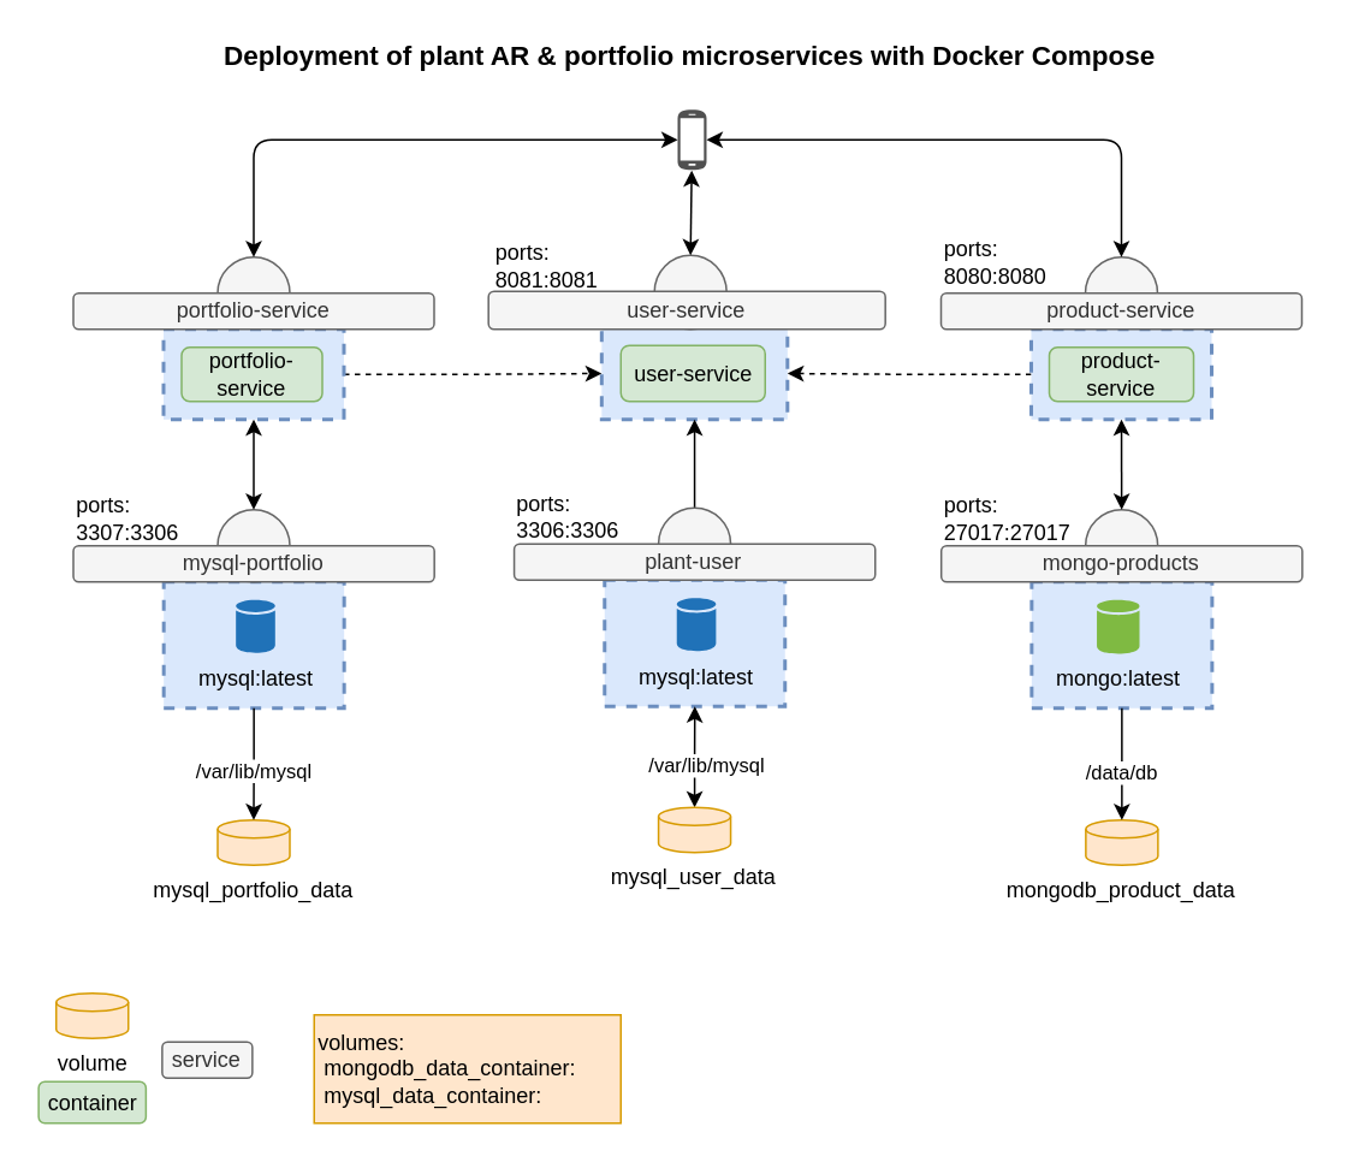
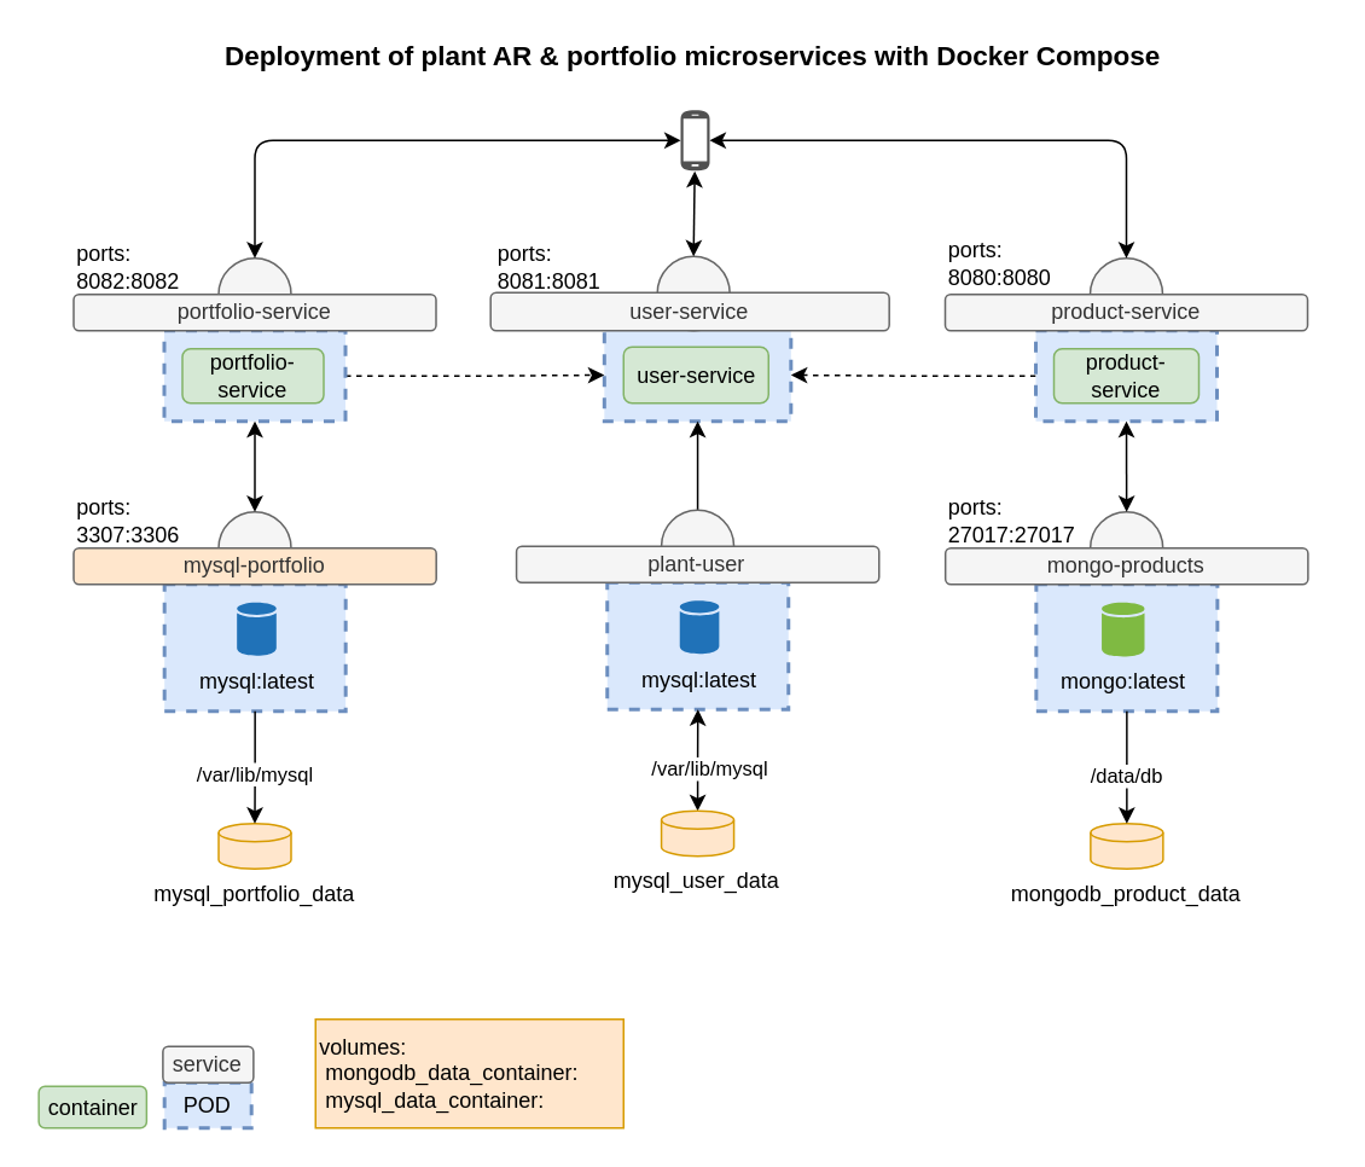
+ <mxCell id="23" value="&lt;div&gt;ports:&lt;/div&gt;&lt;div&gt;8082:&lt;span style=&quot;background-color: initial;&quot;&gt;8082&lt;/span&gt;&lt;/div&gt;" style="text;html=1;strokeColor=none;fillColor=none;align=left;verticalAlign=middle;whiteSpace=wrap;rounded=0;" parent="1" vertex="1"><mxGeometry x="40" y="132" width="80" height="30" as="geometry" /></mxCell>
- <mxCell id="47" value="&lt;div&gt;&lt;span&gt;ports:&amp;nbsp;&lt;/span&gt;&lt;br&gt;&lt;/div&gt;3306:3306" style="text;html=1;strokeColor=none;fillColor=none;align=left;verticalAlign=middle;whiteSpace=wrap;rounded=0;" parent="1" vertex="1"><mxGeometry x="284.38" y="271" width="66.5" height="30" as="geometry" /></mxCell>
- <mxCell id="28" value="mysql-portfolio" style="rounded=1;whiteSpace=wrap;html=1;fillColor=#f5f5f5;strokeColor=#666666;fontColor=#333333;" parent="1" vertex="1"><mxGeometry x="40" y="302" width="200.12" height="20" as="geometry" /></mxCell>
+ <mxCell id="28" value="mysql-portfolio" style="rounded=1;whiteSpace=wrap;html=1;fillColor=#ffe6cc;strokeColor=#666666;fontColor=#333333;" parent="1" vertex="1"><mxGeometry x="40" y="302" width="200.12" height="20" as="geometry" /></mxCell>
- <mxCell id="40" value="volume" style="shape=cylinder3;whiteSpace=wrap;html=1;boundedLbl=1;backgroundOutline=1;size=5;verticalAlign=top;labelPosition=center;verticalLabelPosition=bottom;align=center;fillColor=#ffe6cc;strokeColor=#d79b00;" parent="1" vertex="1"><mxGeometry x="30.5" y="550" width="40" height="25" as="geometry" /></mxCell>
+ <mxCell id="25" value="POD" style="rounded=0;whiteSpace=wrap;html=1;strokeColor=#6c8ebf;dashed=1;fillColor=#dae8fc;strokeWidth=2;" parent="1" vertex="1"><mxGeometry x="90.13" y="597" width="48" height="25" as="geometry" /></mxCell>
